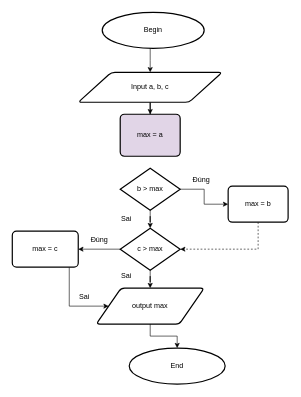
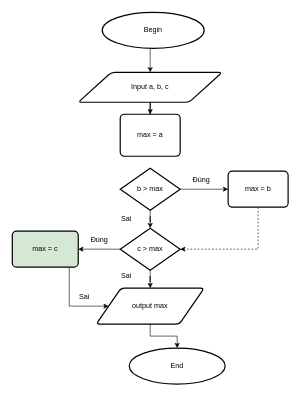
- <mxCell id="6" value="max = a" style="rounded=1;whiteSpace=wrap;html=1;absoluteArcSize=1;arcSize=14;strokeWidth=2;fillColor=#e1d5e7;" vertex="1" parent="1"><mxGeometry x="200" y="190" width="100" height="70" as="geometry" /></mxCell>
+ <mxCell id="6" value="max = a" style="rounded=1;whiteSpace=wrap;html=1;absoluteArcSize=1;arcSize=14;strokeWidth=2;" vertex="1" parent="1"><mxGeometry x="200" y="190" width="100" height="70" as="geometry" /></mxCell>
- <mxCell id="17" value="max = b" style="rounded=1;whiteSpace=wrap;html=1;absoluteArcSize=1;arcSize=14;strokeWidth=2;" vertex="1" parent="1"><mxGeometry x="380" y="310" width="100" height="60" as="geometry" /></mxCell>
+ <mxCell id="17" value="max = b" style="rounded=1;whiteSpace=wrap;html=1;absoluteArcSize=1;arcSize=14;strokeWidth=2;" vertex="1" parent="1"><mxGeometry x="380" y="285" width="100" height="60" as="geometry" /></mxCell>
- <mxCell id="21" value="max = c" style="rounded=1;whiteSpace=wrap;html=1;absoluteArcSize=1;arcSize=14;strokeWidth=2;" vertex="1" parent="1"><mxGeometry x="20" y="385" width="110" height="60" as="geometry" /></mxCell>
+ <mxCell id="21" value="max = c" style="rounded=1;whiteSpace=wrap;html=1;absoluteArcSize=1;arcSize=14;strokeWidth=2;fillColor=#d5e8d4;" vertex="1" parent="1"><mxGeometry x="20" y="385" width="110" height="60" as="geometry" /></mxCell>
